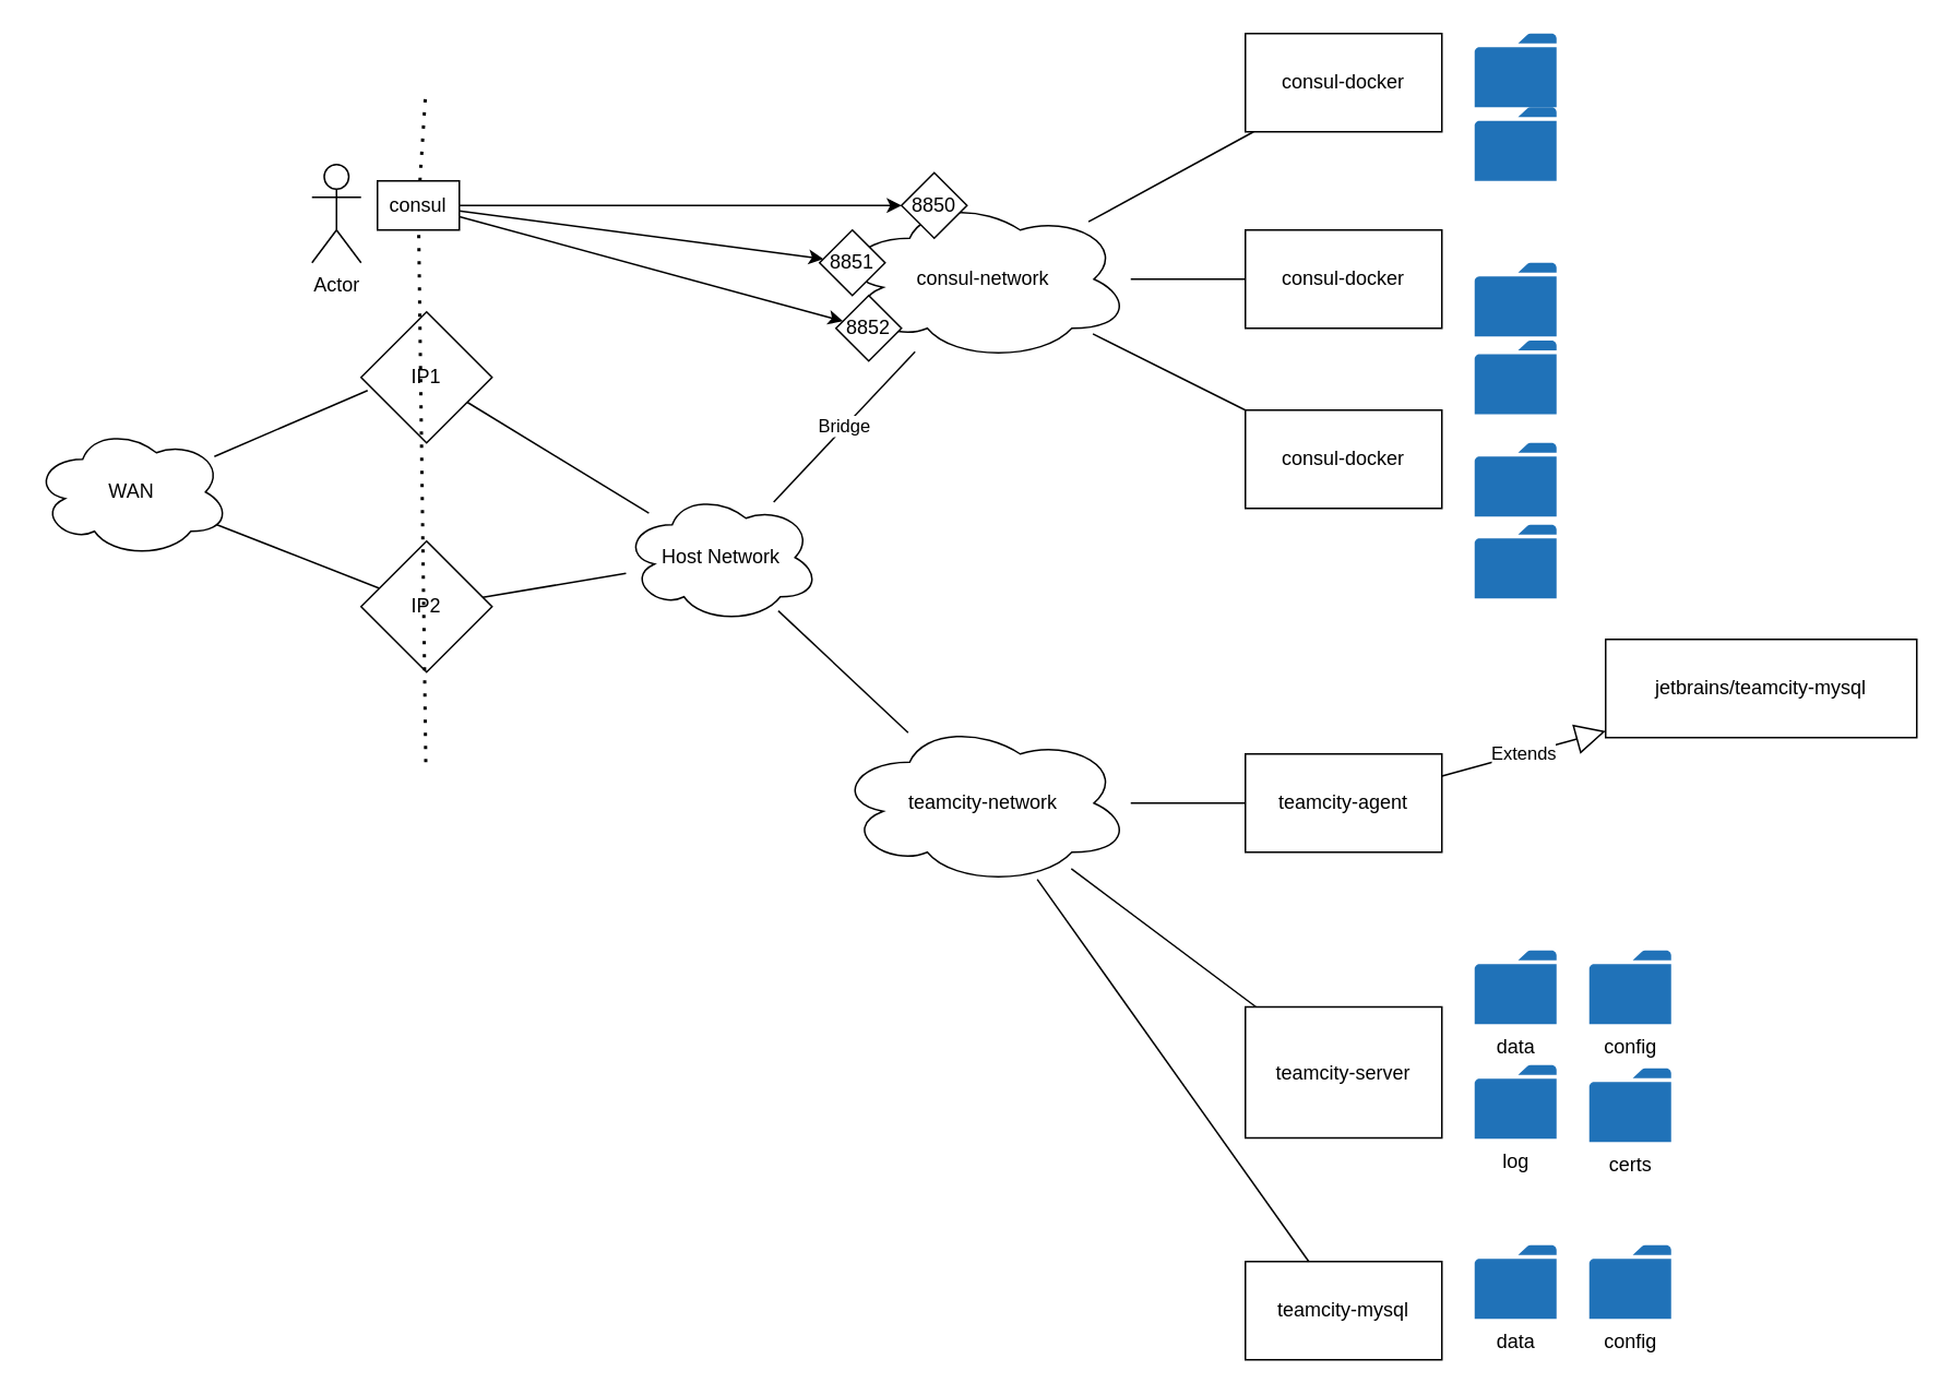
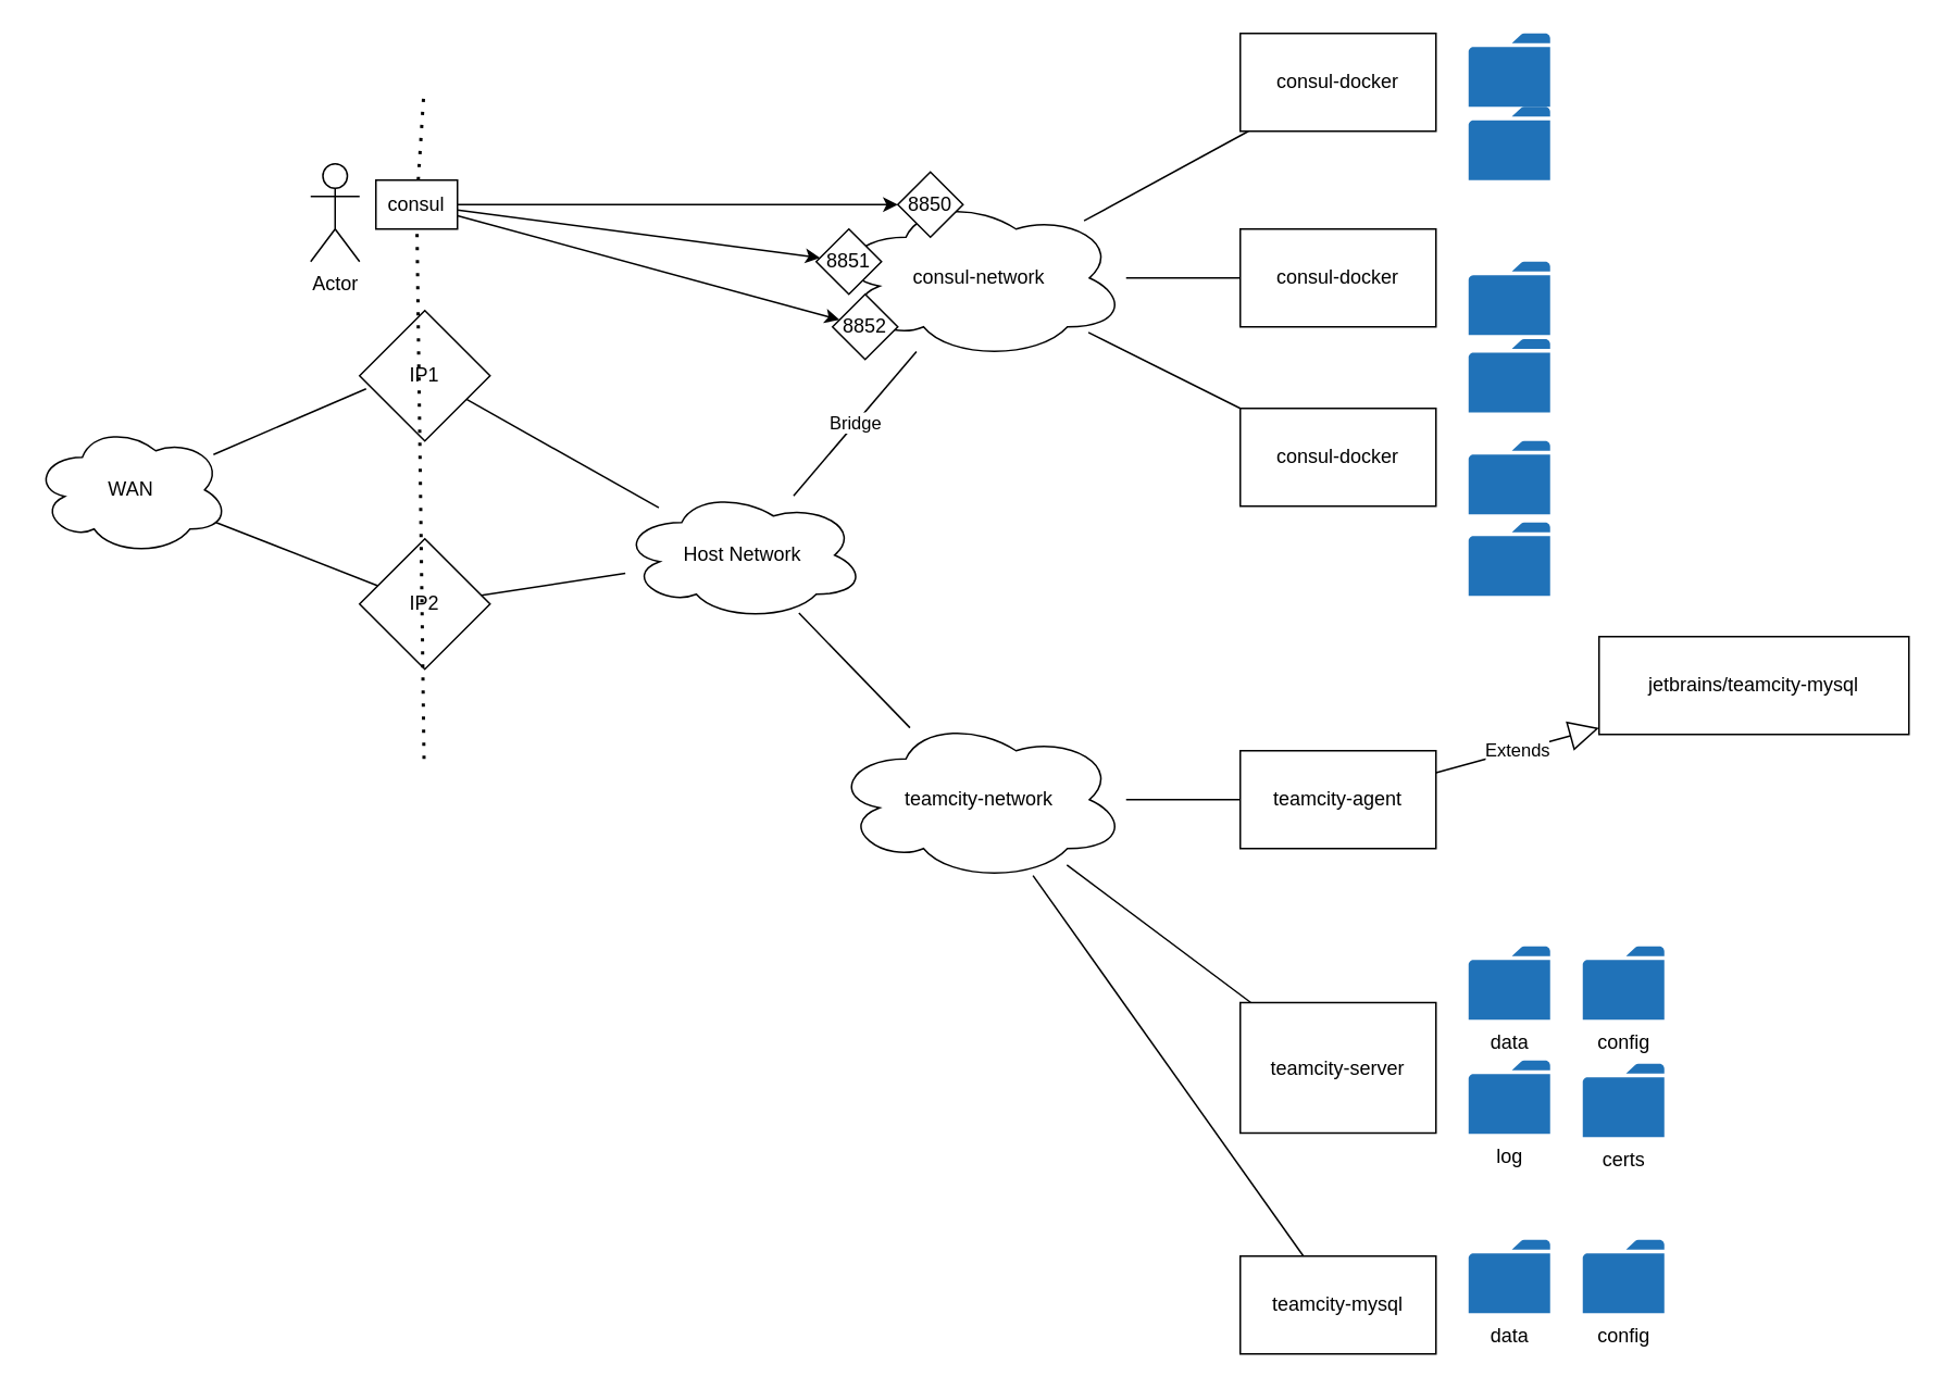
- <mxCell id="7" value="Host Network" style="ellipse;shape=cloud;whiteSpace=wrap;html=1;" vertex="1" parent="1"><mxGeometry x="380" y="300" width="120" height="80" as="geometry" /></mxCell>
+ <mxCell id="7" value="Host Network" style="ellipse;shape=cloud;whiteSpace=wrap;html=1;" vertex="1" parent="1"><mxGeometry x="380" y="300" width="150" height="80" as="geometry" /></mxCell>
